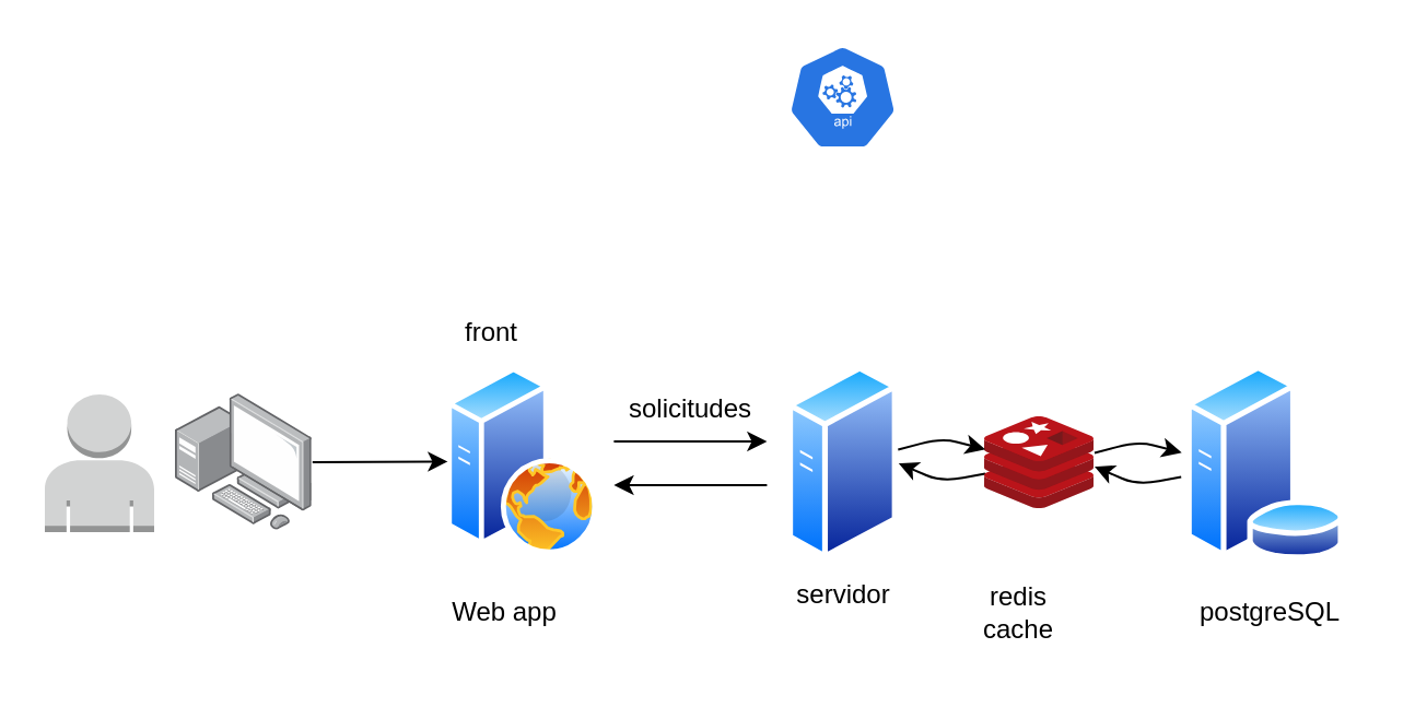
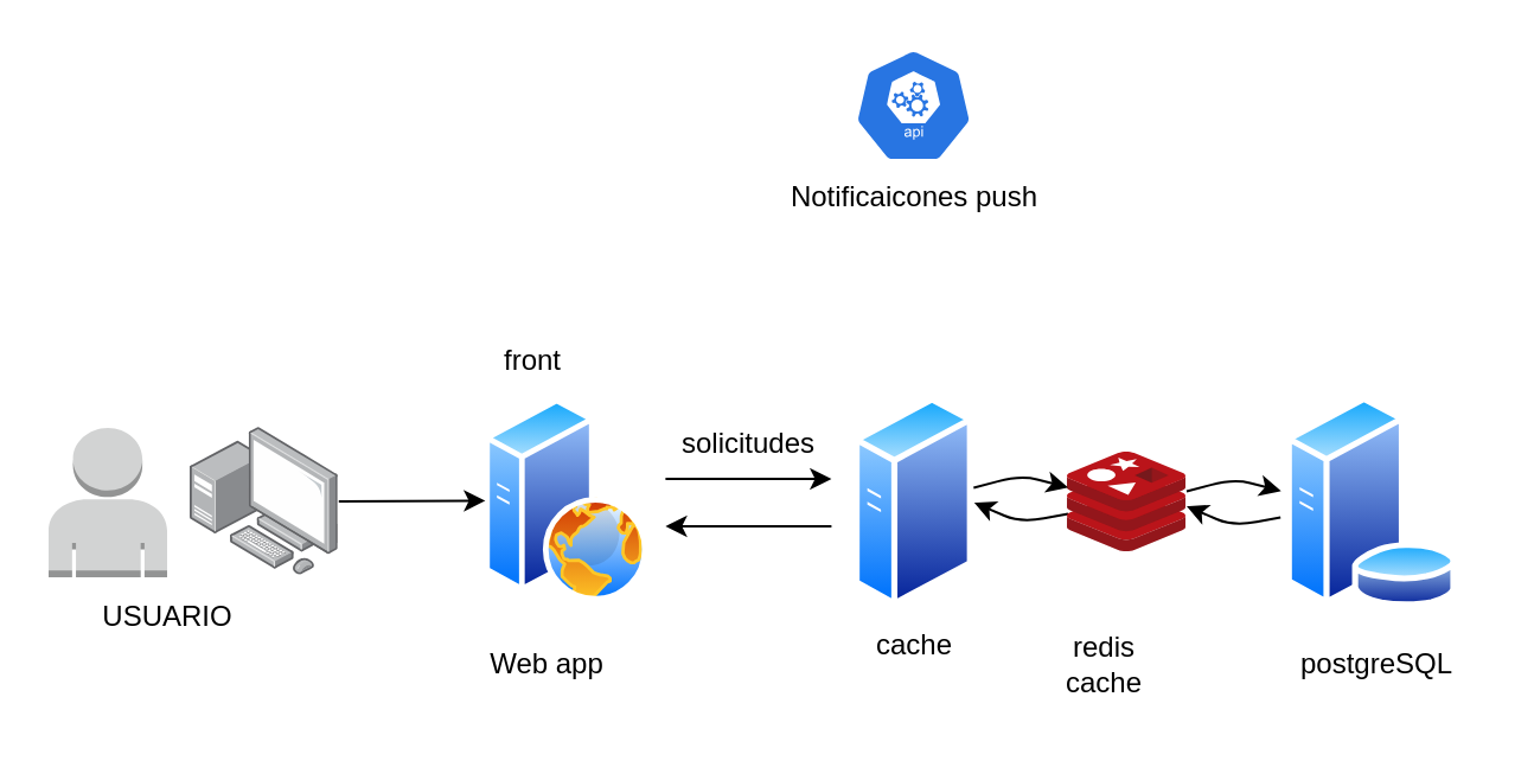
+ <mxCell id="28" value="Notificaicones push" style="text;html=1;align=center;verticalAlign=middle;resizable=0;points=[];autosize=1;strokeColor=none;fillColor=none;" vertex="1" parent="26"><mxGeometry y="48" width="130" height="30" as="geometry" /></mxCell>
+ <mxCell id="14" value="USUARIO" style="text;html=1;align=center;verticalAlign=middle;resizable=0;points=[];autosize=1;strokeColor=none;fillColor=none;" parent="10" vertex="1"><mxGeometry x="10" y="65" width="80" height="30" as="geometry" /></mxCell>
- <mxCell id="9" value="servidor" style="text;html=1;align=center;verticalAlign=middle;resizable=0;points=[];autosize=1;strokeColor=none;fillColor=none;" parent="7" vertex="1"><mxGeometry y="120" width="70" height="30" as="geometry" /></mxCell>
+ <mxCell id="9" value="cache" style="text;html=1;align=center;verticalAlign=middle;resizable=0;points=[];autosize=1;strokeColor=none;fillColor=none;" parent="7" vertex="1"><mxGeometry y="120" width="70" height="30" as="geometry" /></mxCell>
